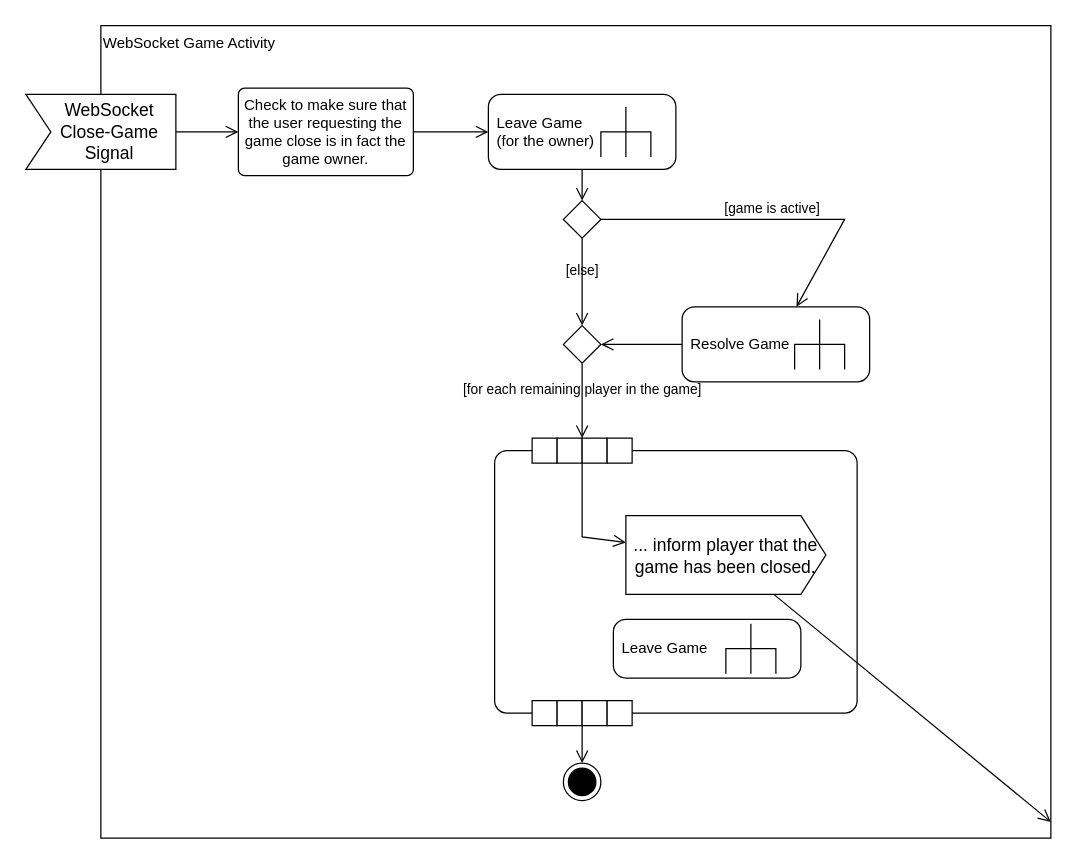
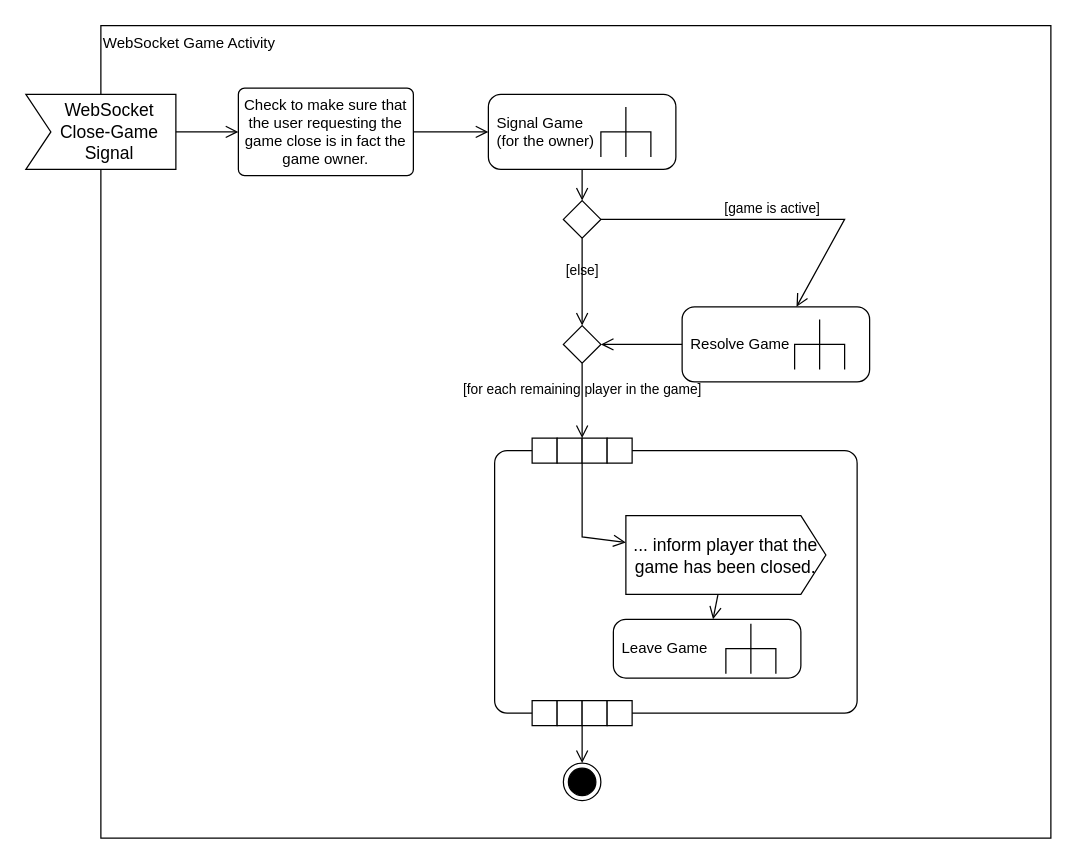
- <mxCell id="8" value="Leave Game&lt;br&gt;(for the owner)" style="shape=mxgraph.uml25.behaviorAction;html=1;rounded=1;absoluteArcSize=1;arcSize=10;align=left;spacingLeft=5;whiteSpace=wrap;" vertex="1" parent="1"><mxGeometry x="390" y="75" width="150" height="60" as="geometry" /></mxCell>
+ <mxCell id="8" value="Signal Game&lt;br&gt;(for the owner)" style="shape=mxgraph.uml25.behaviorAction;html=1;rounded=1;absoluteArcSize=1;arcSize=10;align=left;spacingLeft=5;whiteSpace=wrap;" vertex="1" parent="1"><mxGeometry x="390" y="75" width="150" height="60" as="geometry" /></mxCell>
- <mxCell id="25" value="" style="endArrow=open;startArrow=none;endFill=0;startFill=0;endSize=8;html=1;verticalAlign=bottom;labelBackgroundColor=none;strokeWidth=1;rounded=0;" edge="1" parent="11" source="24" target="2"><mxGeometry width="160" relative="1" as="geometry"><mxPoint x="-15" y="190" as="sourcePoint" /><mxPoint x="145" y="190" as="targetPoint" /></mxGeometry></mxCell>
+ <mxCell id="25" value="" style="endArrow=open;startArrow=none;endFill=0;startFill=0;endSize=8;html=1;verticalAlign=bottom;labelBackgroundColor=none;strokeWidth=1;rounded=0;" edge="1" parent="11" source="24" target="23"><mxGeometry width="160" relative="1" as="geometry"><mxPoint x="-15" y="190" as="sourcePoint" /><mxPoint x="145" y="190" as="targetPoint" /></mxGeometry></mxCell>
